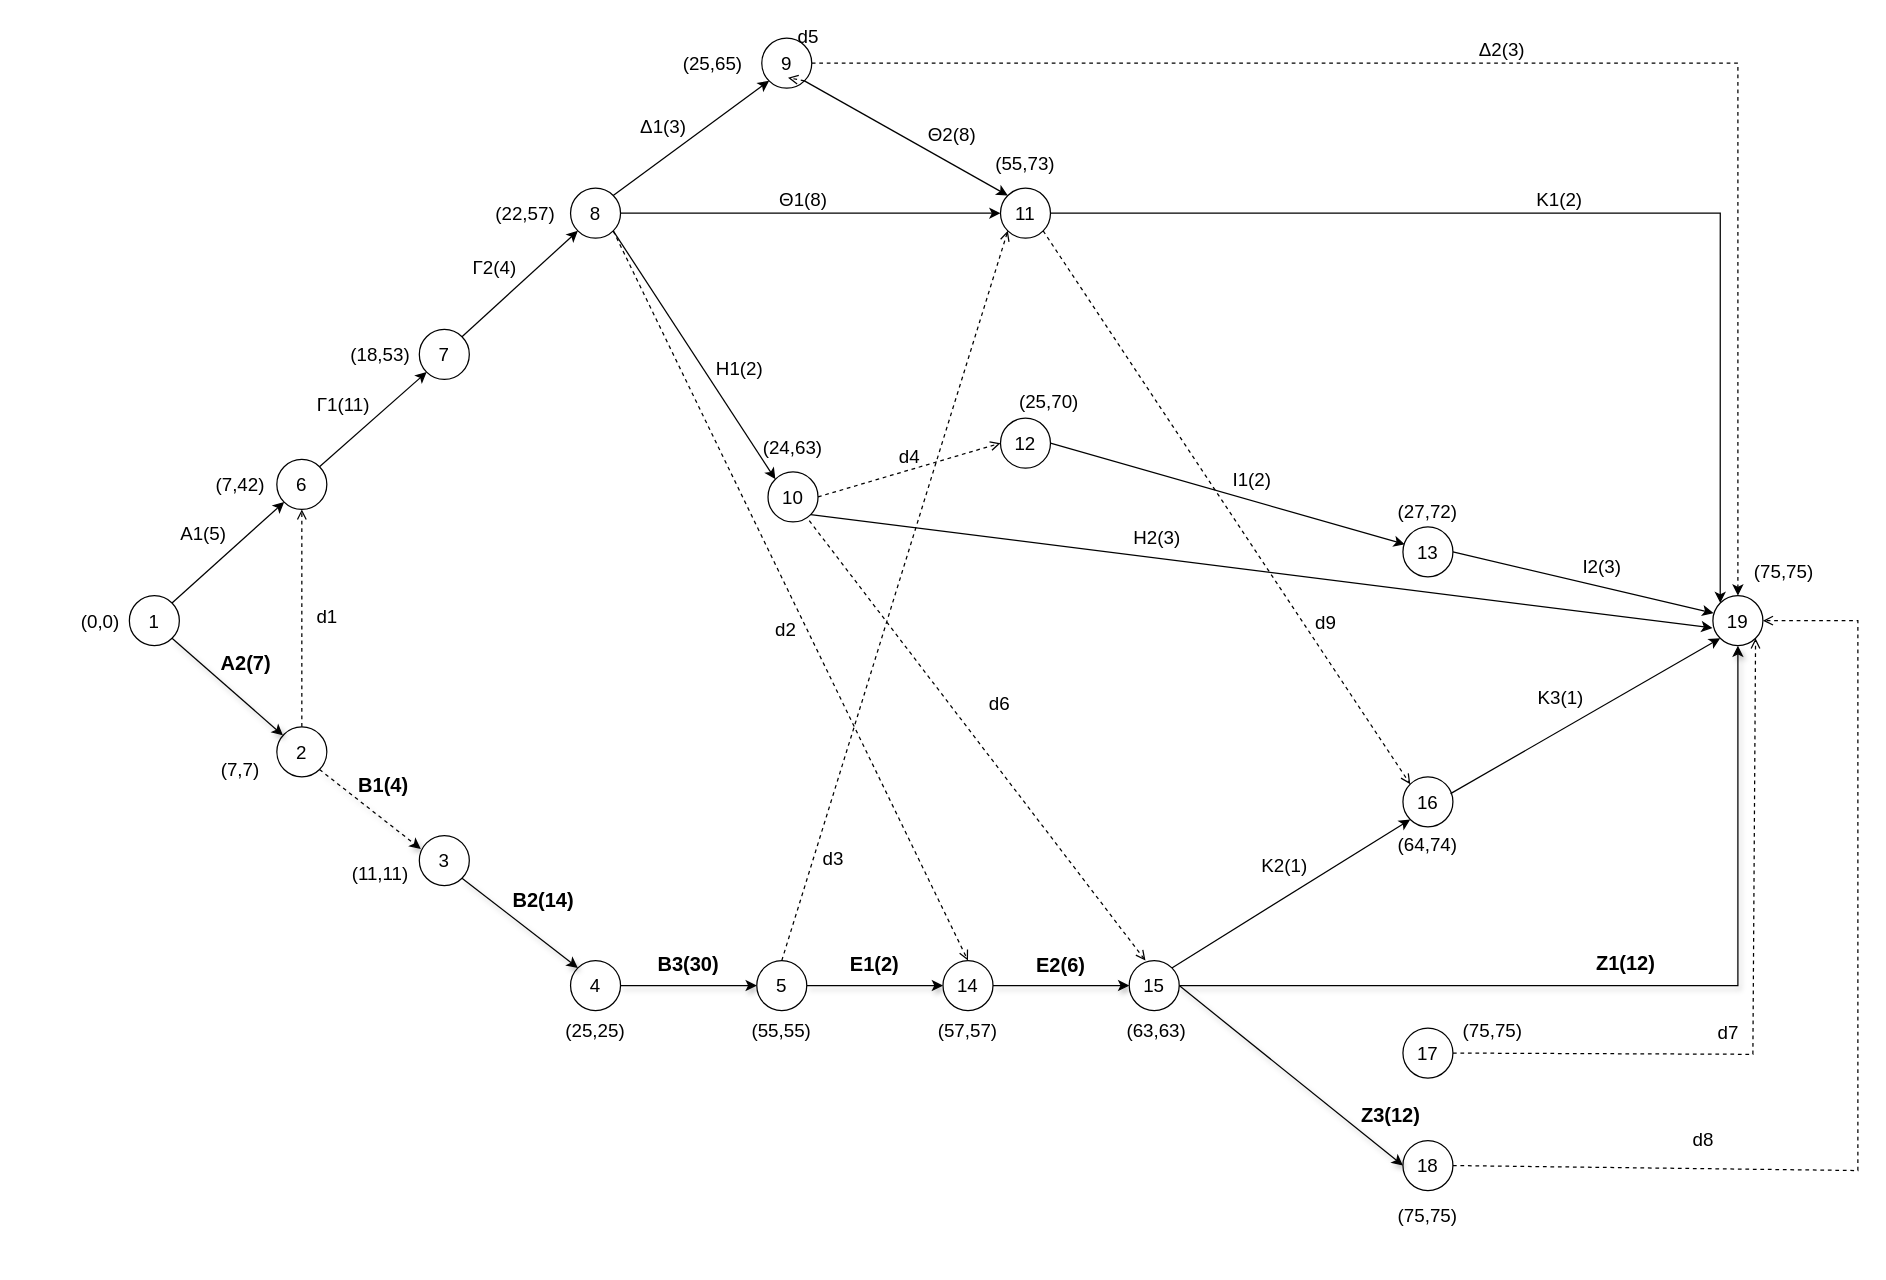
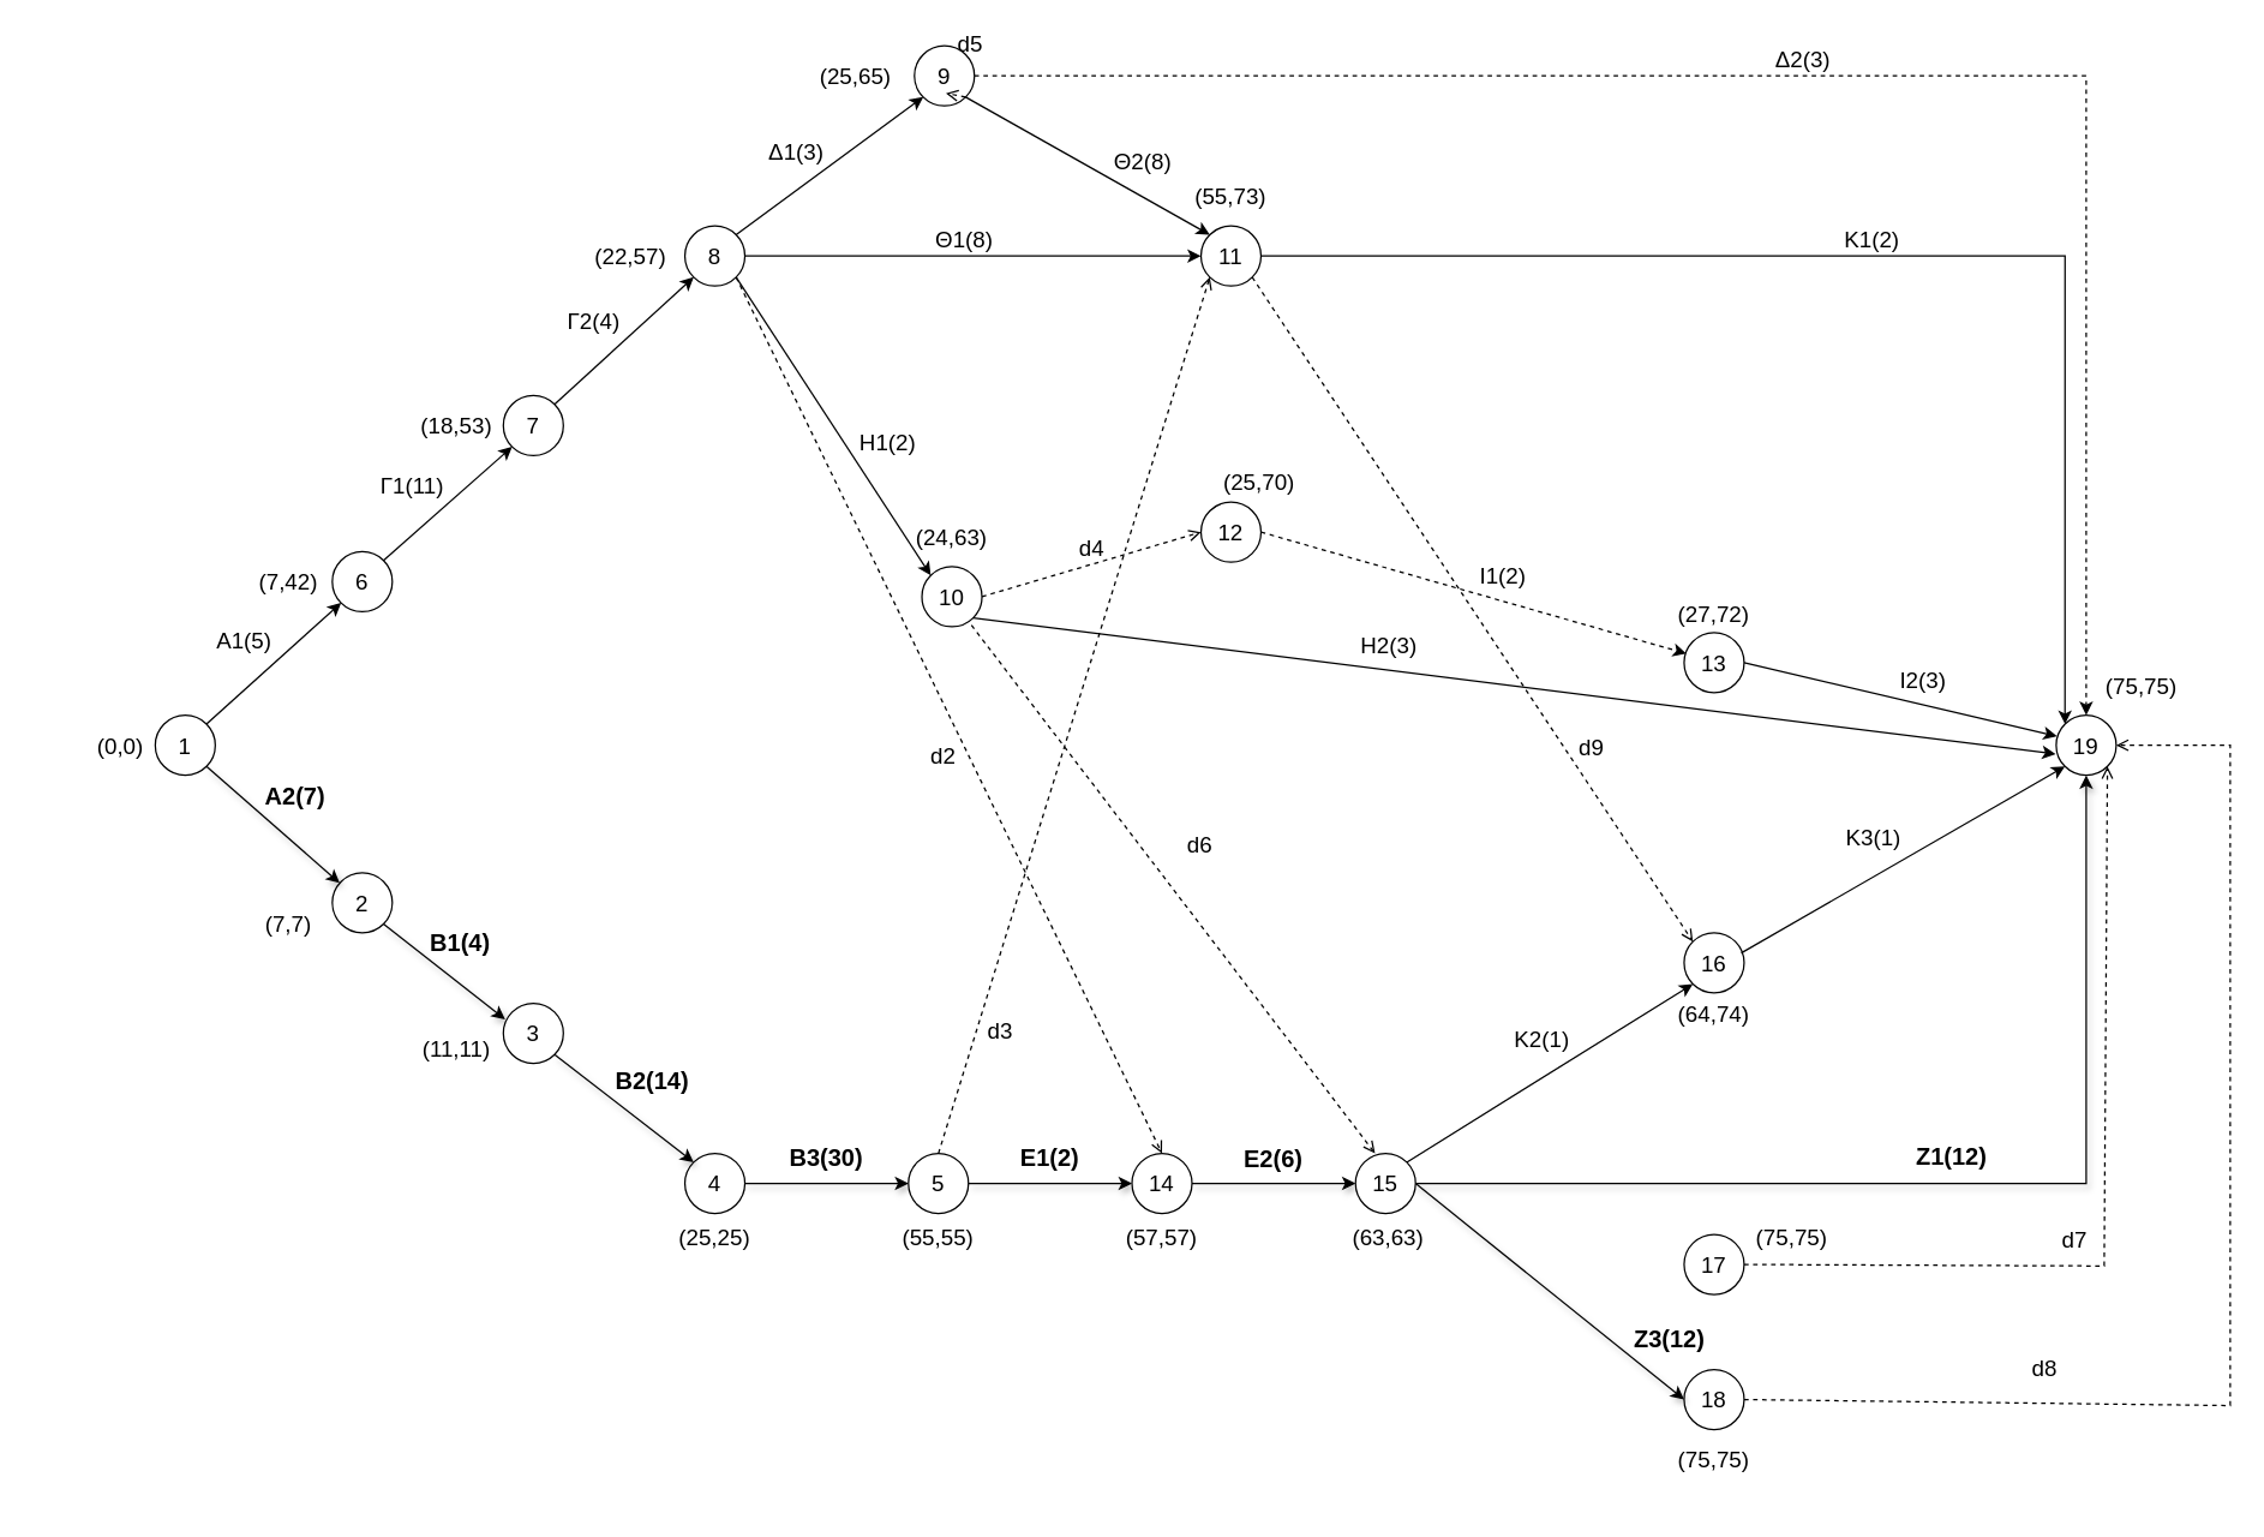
- <mxCell id="48" value="Ι1(2)" style="endArrow=classic;html=1;rounded=0;exitX=1;exitY=0.5;exitDx=0;exitDy=0;fontSize=15;entryX=0.04;entryY=0.35;entryDx=0;entryDy=0;entryPerimeter=0;" parent="1" source="42" target="66" edge="1"><mxGeometry x="0.105" y="16" width="50" height="50" relative="1" as="geometry"><mxPoint x="854" y="439" as="sourcePoint" /><mxPoint x="1090" y="423" as="targetPoint" /><mxPoint as="offset" /></mxGeometry></mxCell>
+ <mxCell id="48" value="Ι1(2)" style="endArrow=classic;html=1;rounded=0;exitX=1;exitY=0.5;exitDx=0;exitDy=0;fontSize=15;entryX=0.04;entryY=0.35;entryDx=0;entryDy=0;entryPerimeter=0;dashed=1;" parent="1" source="42" target="66" edge="1"><mxGeometry x="0.105" y="16" width="50" height="50" relative="1" as="geometry"><mxPoint x="854" y="439" as="sourcePoint" /><mxPoint x="1090" y="423" as="targetPoint" /><mxPoint as="offset" /></mxGeometry></mxCell>
- <mxCell id="9" value="d1" style="html=1;verticalAlign=bottom;labelBackgroundColor=none;endArrow=open;endFill=0;dashed=1;rounded=0;exitX=0.5;exitY=0;exitDx=0;exitDy=0;entryX=0.5;entryY=1;entryDx=0;entryDy=0;fontSize=15;" parent="1" source="4" target="3" edge="1"><mxGeometry x="-0.126" y="-20" width="160" relative="1" as="geometry"><mxPoint x="145" y="510" as="sourcePoint" /><mxPoint x="305" y="510" as="targetPoint" /><mxPoint y="-1" as="offset" /></mxGeometry></mxCell>
- <mxCell id="20" value="Β1(4)" style="endArrow=classic;html=1;rounded=0;entryX=0.03;entryY=0.266;entryDx=0;entryDy=0;exitX=1;exitY=1;exitDx=0;exitDy=0;entryPerimeter=0;fontSize=16;fontStyle=1;shadow=1;dashed=1;" parent="1" source="4" target="21" edge="1"><mxGeometry x="-0.068" y="21" width="50" height="50" relative="1" as="geometry"><mxPoint x="252" y="750" as="sourcePoint" /><mxPoint x="338" y="674" as="targetPoint" /><mxPoint as="offset" /></mxGeometry></mxCell>
+ <mxCell id="20" value="Β1(4)" style="endArrow=classic;html=1;rounded=0;entryX=0.03;entryY=0.266;entryDx=0;entryDy=0;exitX=1;exitY=1;exitDx=0;exitDy=0;entryPerimeter=0;fontSize=16;fontStyle=1;shadow=1;" parent="1" source="4" target="21" edge="1"><mxGeometry x="-0.068" y="21" width="50" height="50" relative="1" as="geometry"><mxPoint x="252" y="750" as="sourcePoint" /><mxPoint x="338" y="674" as="targetPoint" /><mxPoint as="offset" /></mxGeometry></mxCell>
